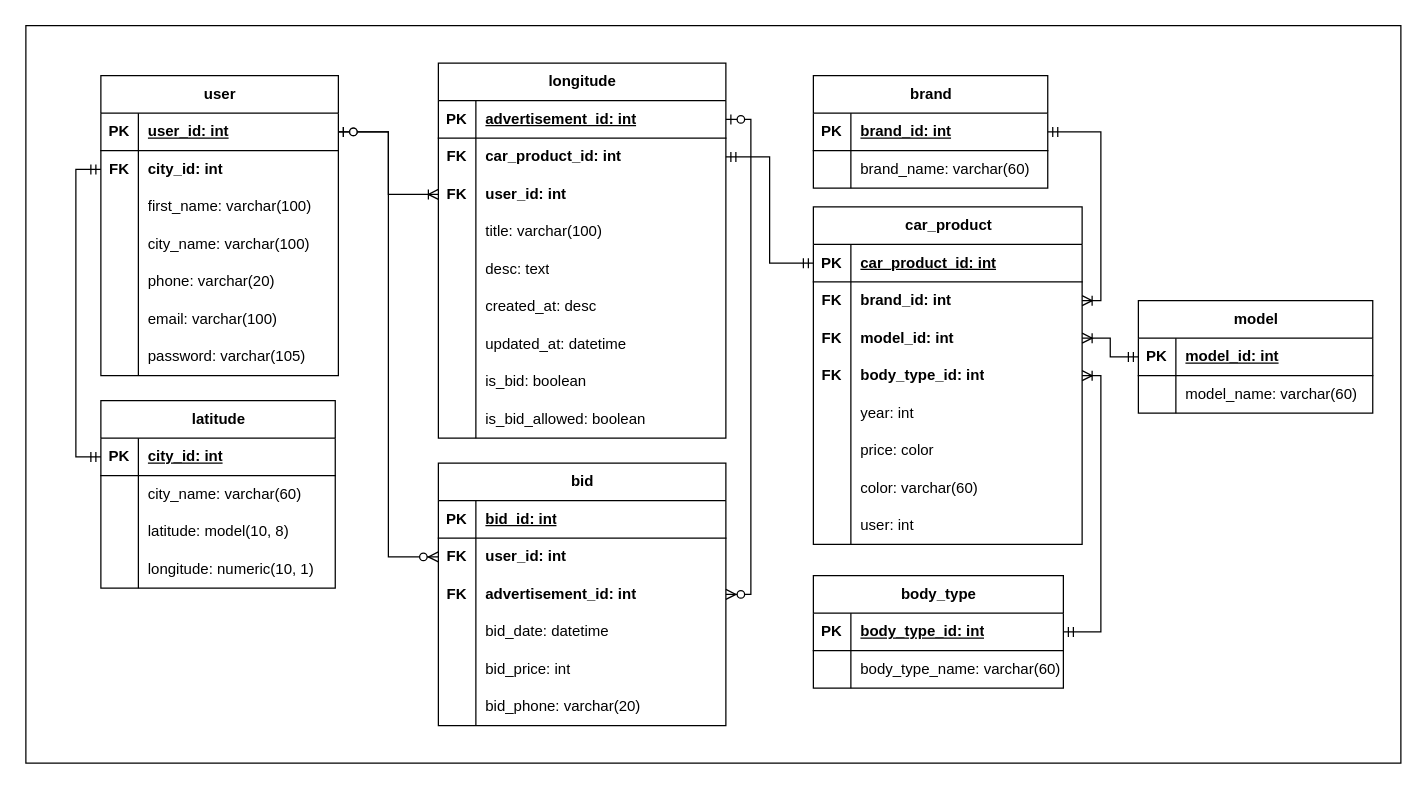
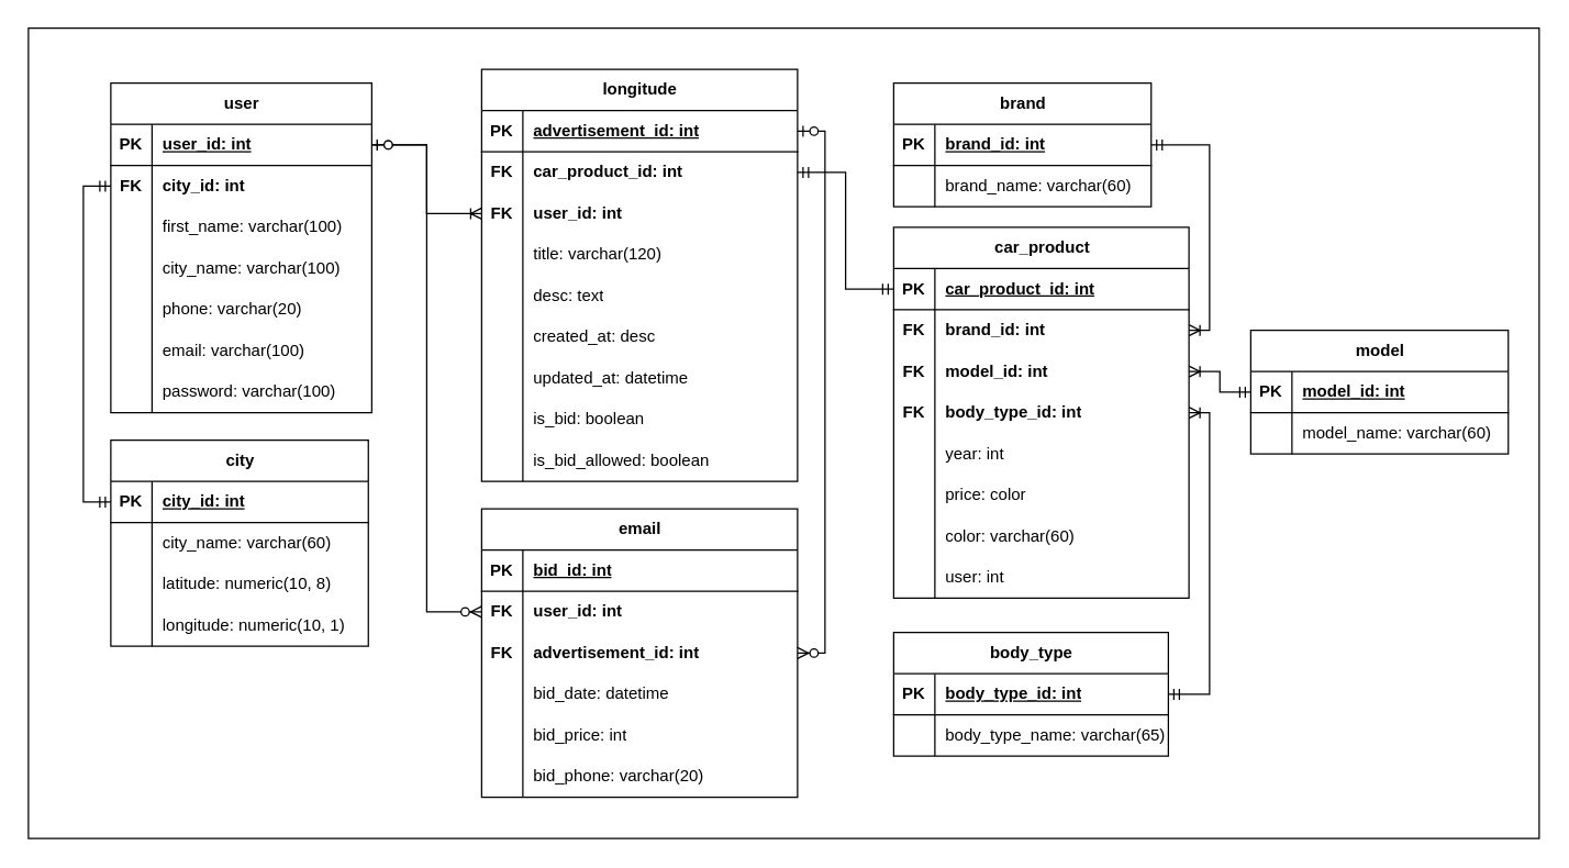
- <mxCell id="50" value="title: varchar(100)" style="shape=partialRectangle;connectable=0;fillColor=none;top=0;left=0;bottom=0;right=0;align=left;spacingLeft=6;overflow=hidden;whiteSpace=wrap;html=1;" parent="48" vertex="1"><mxGeometry x="30" width="200" height="30" as="geometry"><mxRectangle width="200" height="30" as="alternateBounds" /></mxGeometry></mxCell>
+ <mxCell id="50" value="title: varchar(120)" style="shape=partialRectangle;connectable=0;fillColor=none;top=0;left=0;bottom=0;right=0;align=left;spacingLeft=6;overflow=hidden;whiteSpace=wrap;html=1;" parent="48" vertex="1"><mxGeometry x="30" width="200" height="30" as="geometry"><mxRectangle width="200" height="30" as="alternateBounds" /></mxGeometry></mxCell>
- <mxCell id="24" value="password: varchar(105)" style="shape=partialRectangle;connectable=0;fillColor=none;top=0;left=0;bottom=0;right=0;align=left;spacingLeft=6;overflow=hidden;whiteSpace=wrap;html=1;" parent="22" vertex="1"><mxGeometry x="30" width="160" height="30" as="geometry"><mxRectangle width="160" height="30" as="alternateBounds" /></mxGeometry></mxCell>
+ <mxCell id="24" value="password: varchar(100)" style="shape=partialRectangle;connectable=0;fillColor=none;top=0;left=0;bottom=0;right=0;align=left;spacingLeft=6;overflow=hidden;whiteSpace=wrap;html=1;" parent="22" vertex="1"><mxGeometry x="30" width="160" height="30" as="geometry"><mxRectangle width="160" height="30" as="alternateBounds" /></mxGeometry></mxCell>
- <mxCell id="25" value="latitude" style="shape=table;startSize=30;container=1;collapsible=1;childLayout=tableLayout;fixedRows=1;rowLines=0;fontStyle=1;align=center;resizeLast=1;html=1;" parent="1" vertex="1"><mxGeometry x="80" y="320" width="187.5" height="150" as="geometry" /></mxCell>
+ <mxCell id="25" value="city" style="shape=table;startSize=30;container=1;collapsible=1;childLayout=tableLayout;fixedRows=1;rowLines=0;fontStyle=1;align=center;resizeLast=1;html=1;" parent="1" vertex="1"><mxGeometry x="80" y="320" width="187.5" height="150" as="geometry" /></mxCell>
- <mxCell id="94" value="bid" style="shape=table;startSize=30;container=1;collapsible=1;childLayout=tableLayout;fixedRows=1;rowLines=0;fontStyle=1;align=center;resizeLast=1;html=1;" vertex="1" parent="1"><mxGeometry x="350" y="370" width="230" height="210" as="geometry" /></mxCell>
+ <mxCell id="94" value="email" style="shape=table;startSize=30;container=1;collapsible=1;childLayout=tableLayout;fixedRows=1;rowLines=0;fontStyle=1;align=center;resizeLast=1;html=1;" vertex="1" parent="1"><mxGeometry x="350" y="370" width="230" height="210" as="geometry" /></mxCell>
- <mxCell id="34" value="latitude: model(10, 8)" style="shape=partialRectangle;connectable=0;fillColor=none;top=0;left=0;bottom=0;right=0;align=left;spacingLeft=6;overflow=hidden;whiteSpace=wrap;html=1;" parent="32" vertex="1"><mxGeometry x="30" width="157.5" height="30" as="geometry"><mxRectangle width="157.5" height="30" as="alternateBounds" /></mxGeometry></mxCell>
+ <mxCell id="34" value="latitude: numeric(10, 8)" style="shape=partialRectangle;connectable=0;fillColor=none;top=0;left=0;bottom=0;right=0;align=left;spacingLeft=6;overflow=hidden;whiteSpace=wrap;html=1;" parent="32" vertex="1"><mxGeometry x="30" width="157.5" height="30" as="geometry"><mxRectangle width="157.5" height="30" as="alternateBounds" /></mxGeometry></mxCell>
- <mxCell id="134" value="body_type_name: varchar(60)" style="shape=partialRectangle;connectable=0;fillColor=none;top=0;left=0;bottom=0;right=0;align=left;spacingLeft=6;overflow=hidden;whiteSpace=wrap;html=1;" vertex="1" parent="132"><mxGeometry x="30" width="170" height="30" as="geometry"><mxRectangle width="170" height="30" as="alternateBounds" /></mxGeometry></mxCell>
+ <mxCell id="134" value="body_type_name: varchar(65)" style="shape=partialRectangle;connectable=0;fillColor=none;top=0;left=0;bottom=0;right=0;align=left;spacingLeft=6;overflow=hidden;whiteSpace=wrap;html=1;" vertex="1" parent="132"><mxGeometry x="30" width="170" height="30" as="geometry"><mxRectangle width="170" height="30" as="alternateBounds" /></mxGeometry></mxCell>
